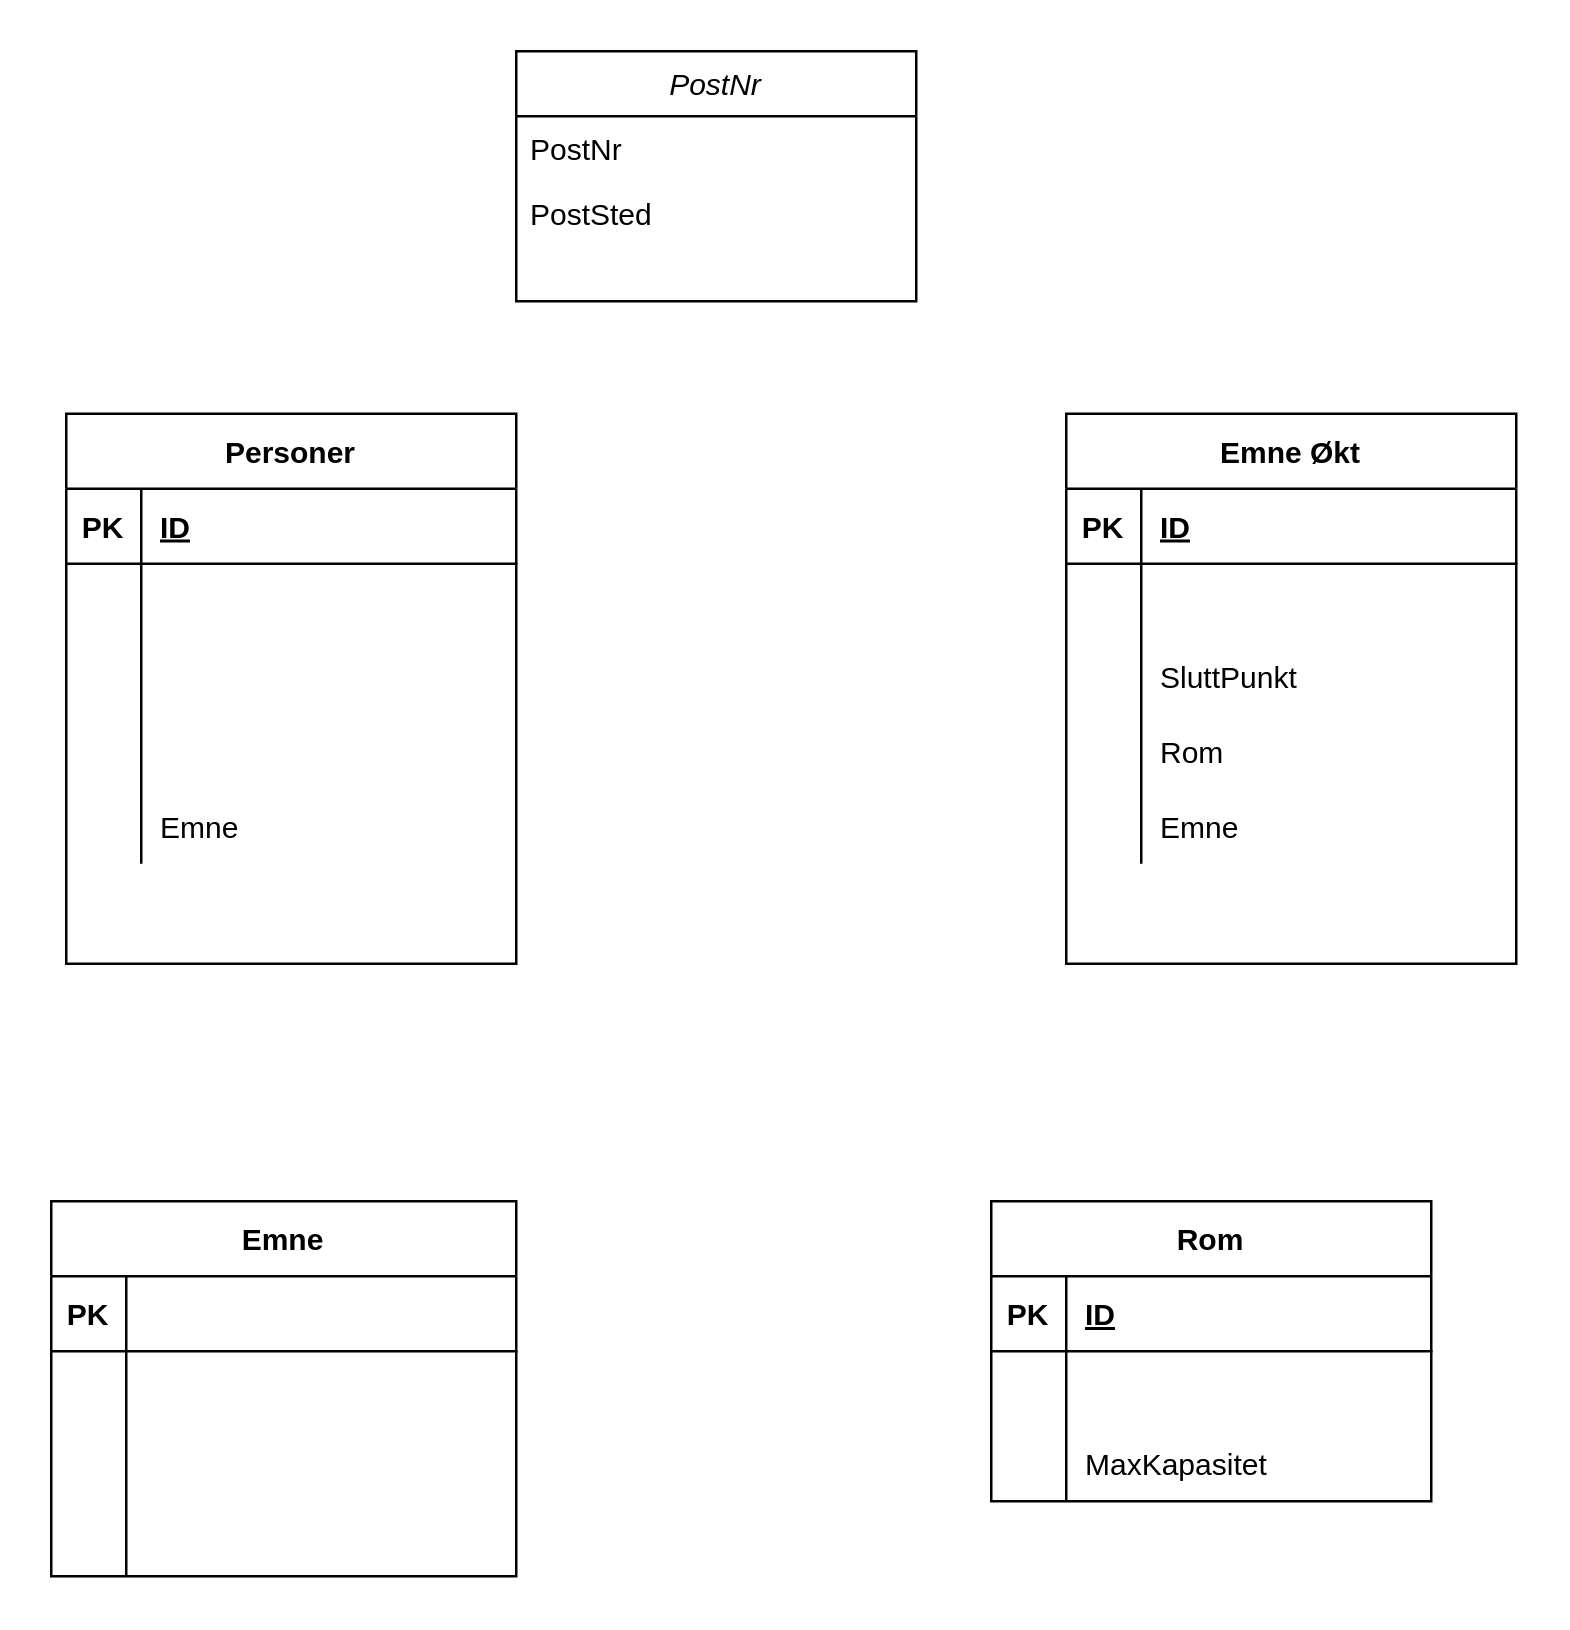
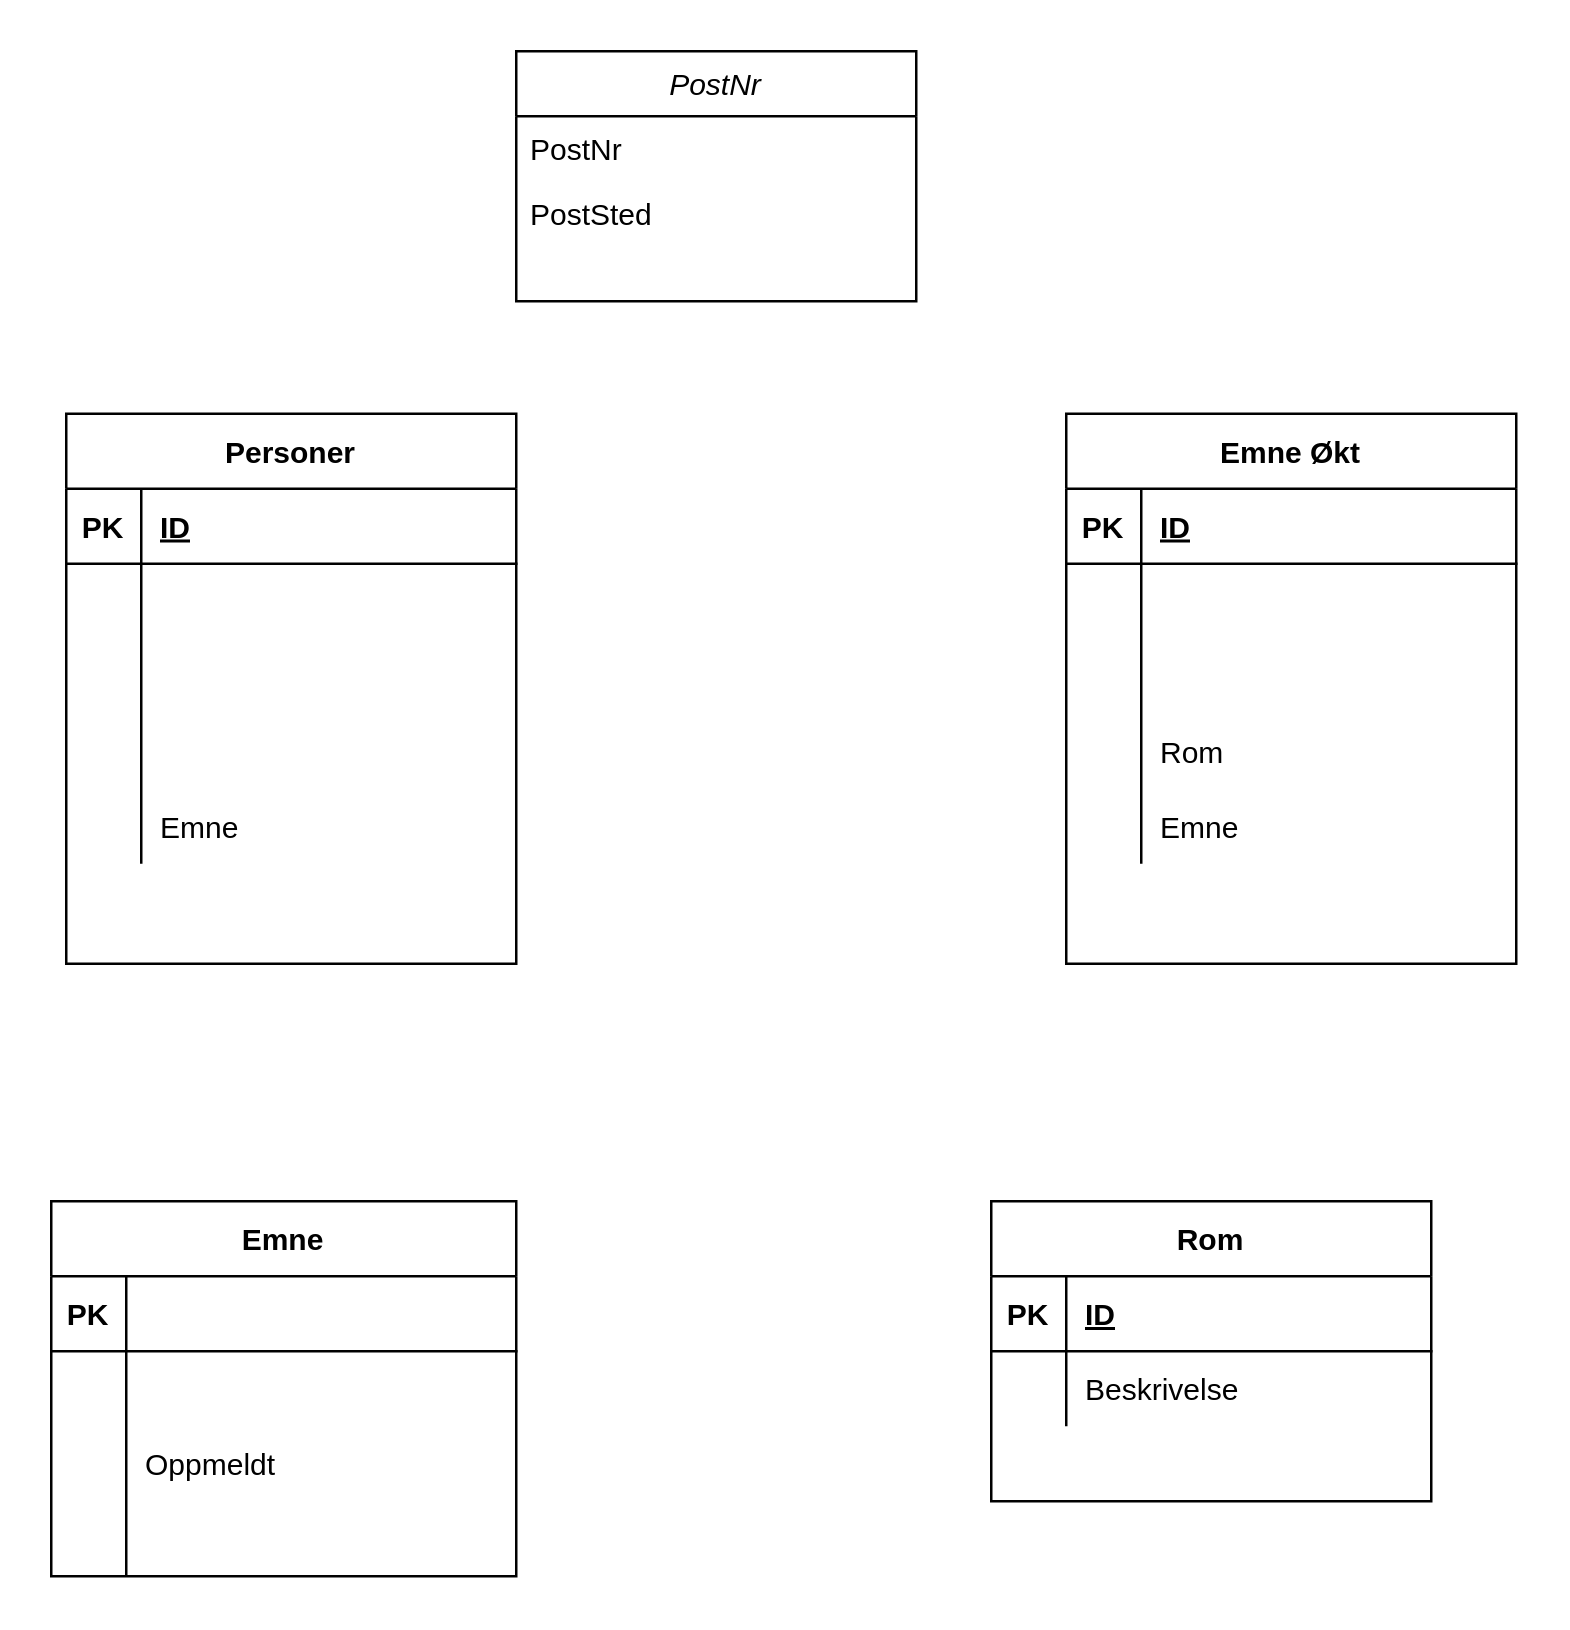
- <mxCell id="26" value="SluttPunkt" style="shape=partialRectangle;connectable=0;fillColor=none;top=0;left=0;bottom=0;right=0;align=left;spacingLeft=6;overflow=hidden;" vertex="1" parent="24"><mxGeometry x="30" width="150" height="30" as="geometry"><mxRectangle width="150" height="30" as="alternateBounds" /></mxGeometry></mxCell>
+ <mxCell id="39" value="Beskrivelse" style="shape=partialRectangle;connectable=0;fillColor=none;top=0;left=0;bottom=0;right=0;align=left;spacingLeft=6;overflow=hidden;" vertex="1" parent="37"><mxGeometry x="30" width="146" height="30" as="geometry"><mxRectangle width="146" height="30" as="alternateBounds" /></mxGeometry></mxCell>
+ <mxCell id="50" value="Oppmeldt" style="shape=partialRectangle;connectable=0;fillColor=none;top=0;left=0;bottom=0;right=0;align=left;spacingLeft=6;overflow=hidden;" vertex="1" parent="48"><mxGeometry x="30" width="156" height="30" as="geometry"><mxRectangle width="156" height="30" as="alternateBounds" /></mxGeometry></mxCell>
- <mxCell id="42" value="MaxKapasitet" style="shape=partialRectangle;connectable=0;fillColor=none;top=0;left=0;bottom=0;right=0;align=left;spacingLeft=6;overflow=hidden;" vertex="1" parent="40"><mxGeometry x="30" width="146" height="30" as="geometry"><mxRectangle width="146" height="30" as="alternateBounds" /></mxGeometry></mxCell>
